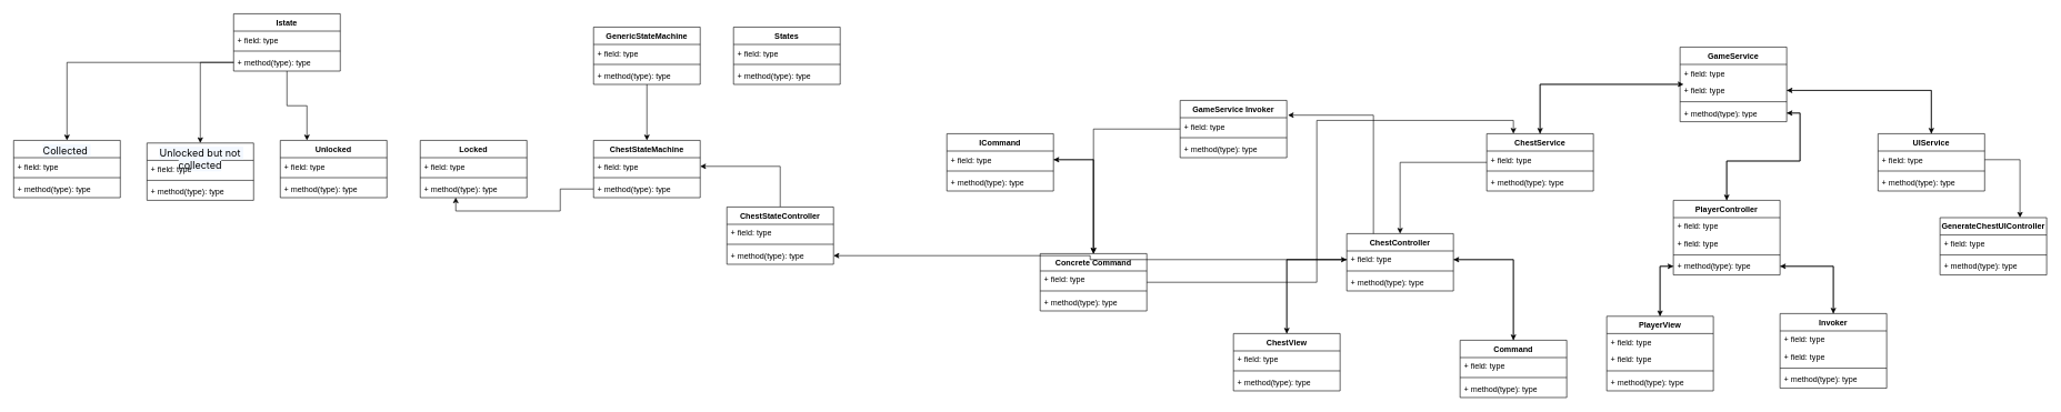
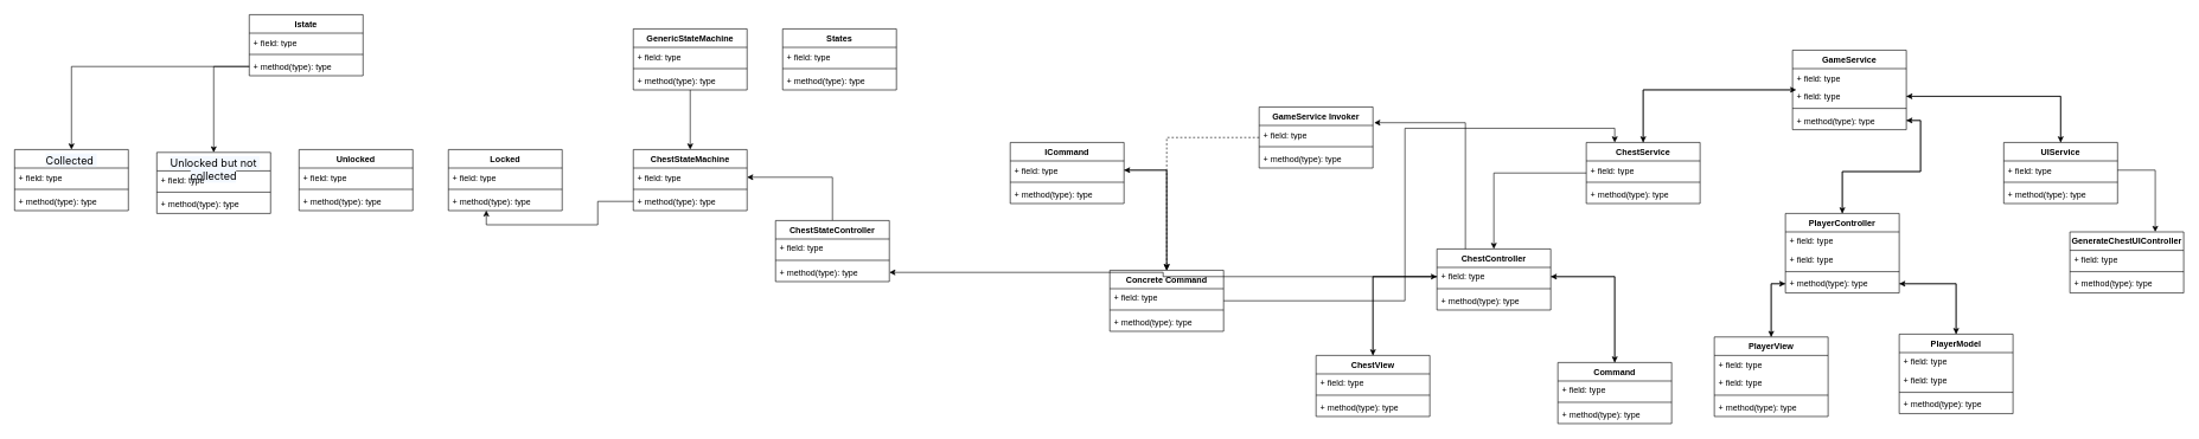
- <mxCell id="79" style="edgeStyle=orthogonalEdgeStyle;rounded=0;orthogonalLoop=1;jettySize=auto;html=1;entryX=0.25;entryY=0;entryDx=0;entryDy=0;" edge="1" parent="1" source="80" target="96"><mxGeometry relative="1" as="geometry" /></mxCell>
- <mxCell id="68" style="edgeStyle=orthogonalEdgeStyle;rounded=0;orthogonalLoop=1;jettySize=auto;html=1;" parent="1" source="69" target="63" edge="1"><mxGeometry relative="1" as="geometry" /></mxCell>
+ <mxCell id="68" style="edgeStyle=orthogonalEdgeStyle;rounded=0;orthogonalLoop=1;jettySize=auto;html=1;dashed=1;" parent="1" source="69" target="63" edge="1"><mxGeometry relative="1" as="geometry" /></mxCell>
- <mxCell id="44" value="Invoker" style="swimlane;fontStyle=1;align=center;verticalAlign=top;childLayout=stackLayout;horizontal=1;startSize=26;horizontalStack=0;resizeParent=1;resizeParentMax=0;resizeLast=0;collapsible=1;marginBottom=0;whiteSpace=wrap;html=1;" parent="1" vertex="1"><mxGeometry x="2670" y="470" width="160" height="112" as="geometry" /></mxCell>
+ <mxCell id="44" value="PlayerModel" style="swimlane;fontStyle=1;align=center;verticalAlign=top;childLayout=stackLayout;horizontal=1;startSize=26;horizontalStack=0;resizeParent=1;resizeParentMax=0;resizeLast=0;collapsible=1;marginBottom=0;whiteSpace=wrap;html=1;" parent="1" vertex="1"><mxGeometry x="2670" y="470" width="160" height="112" as="geometry" /></mxCell>
